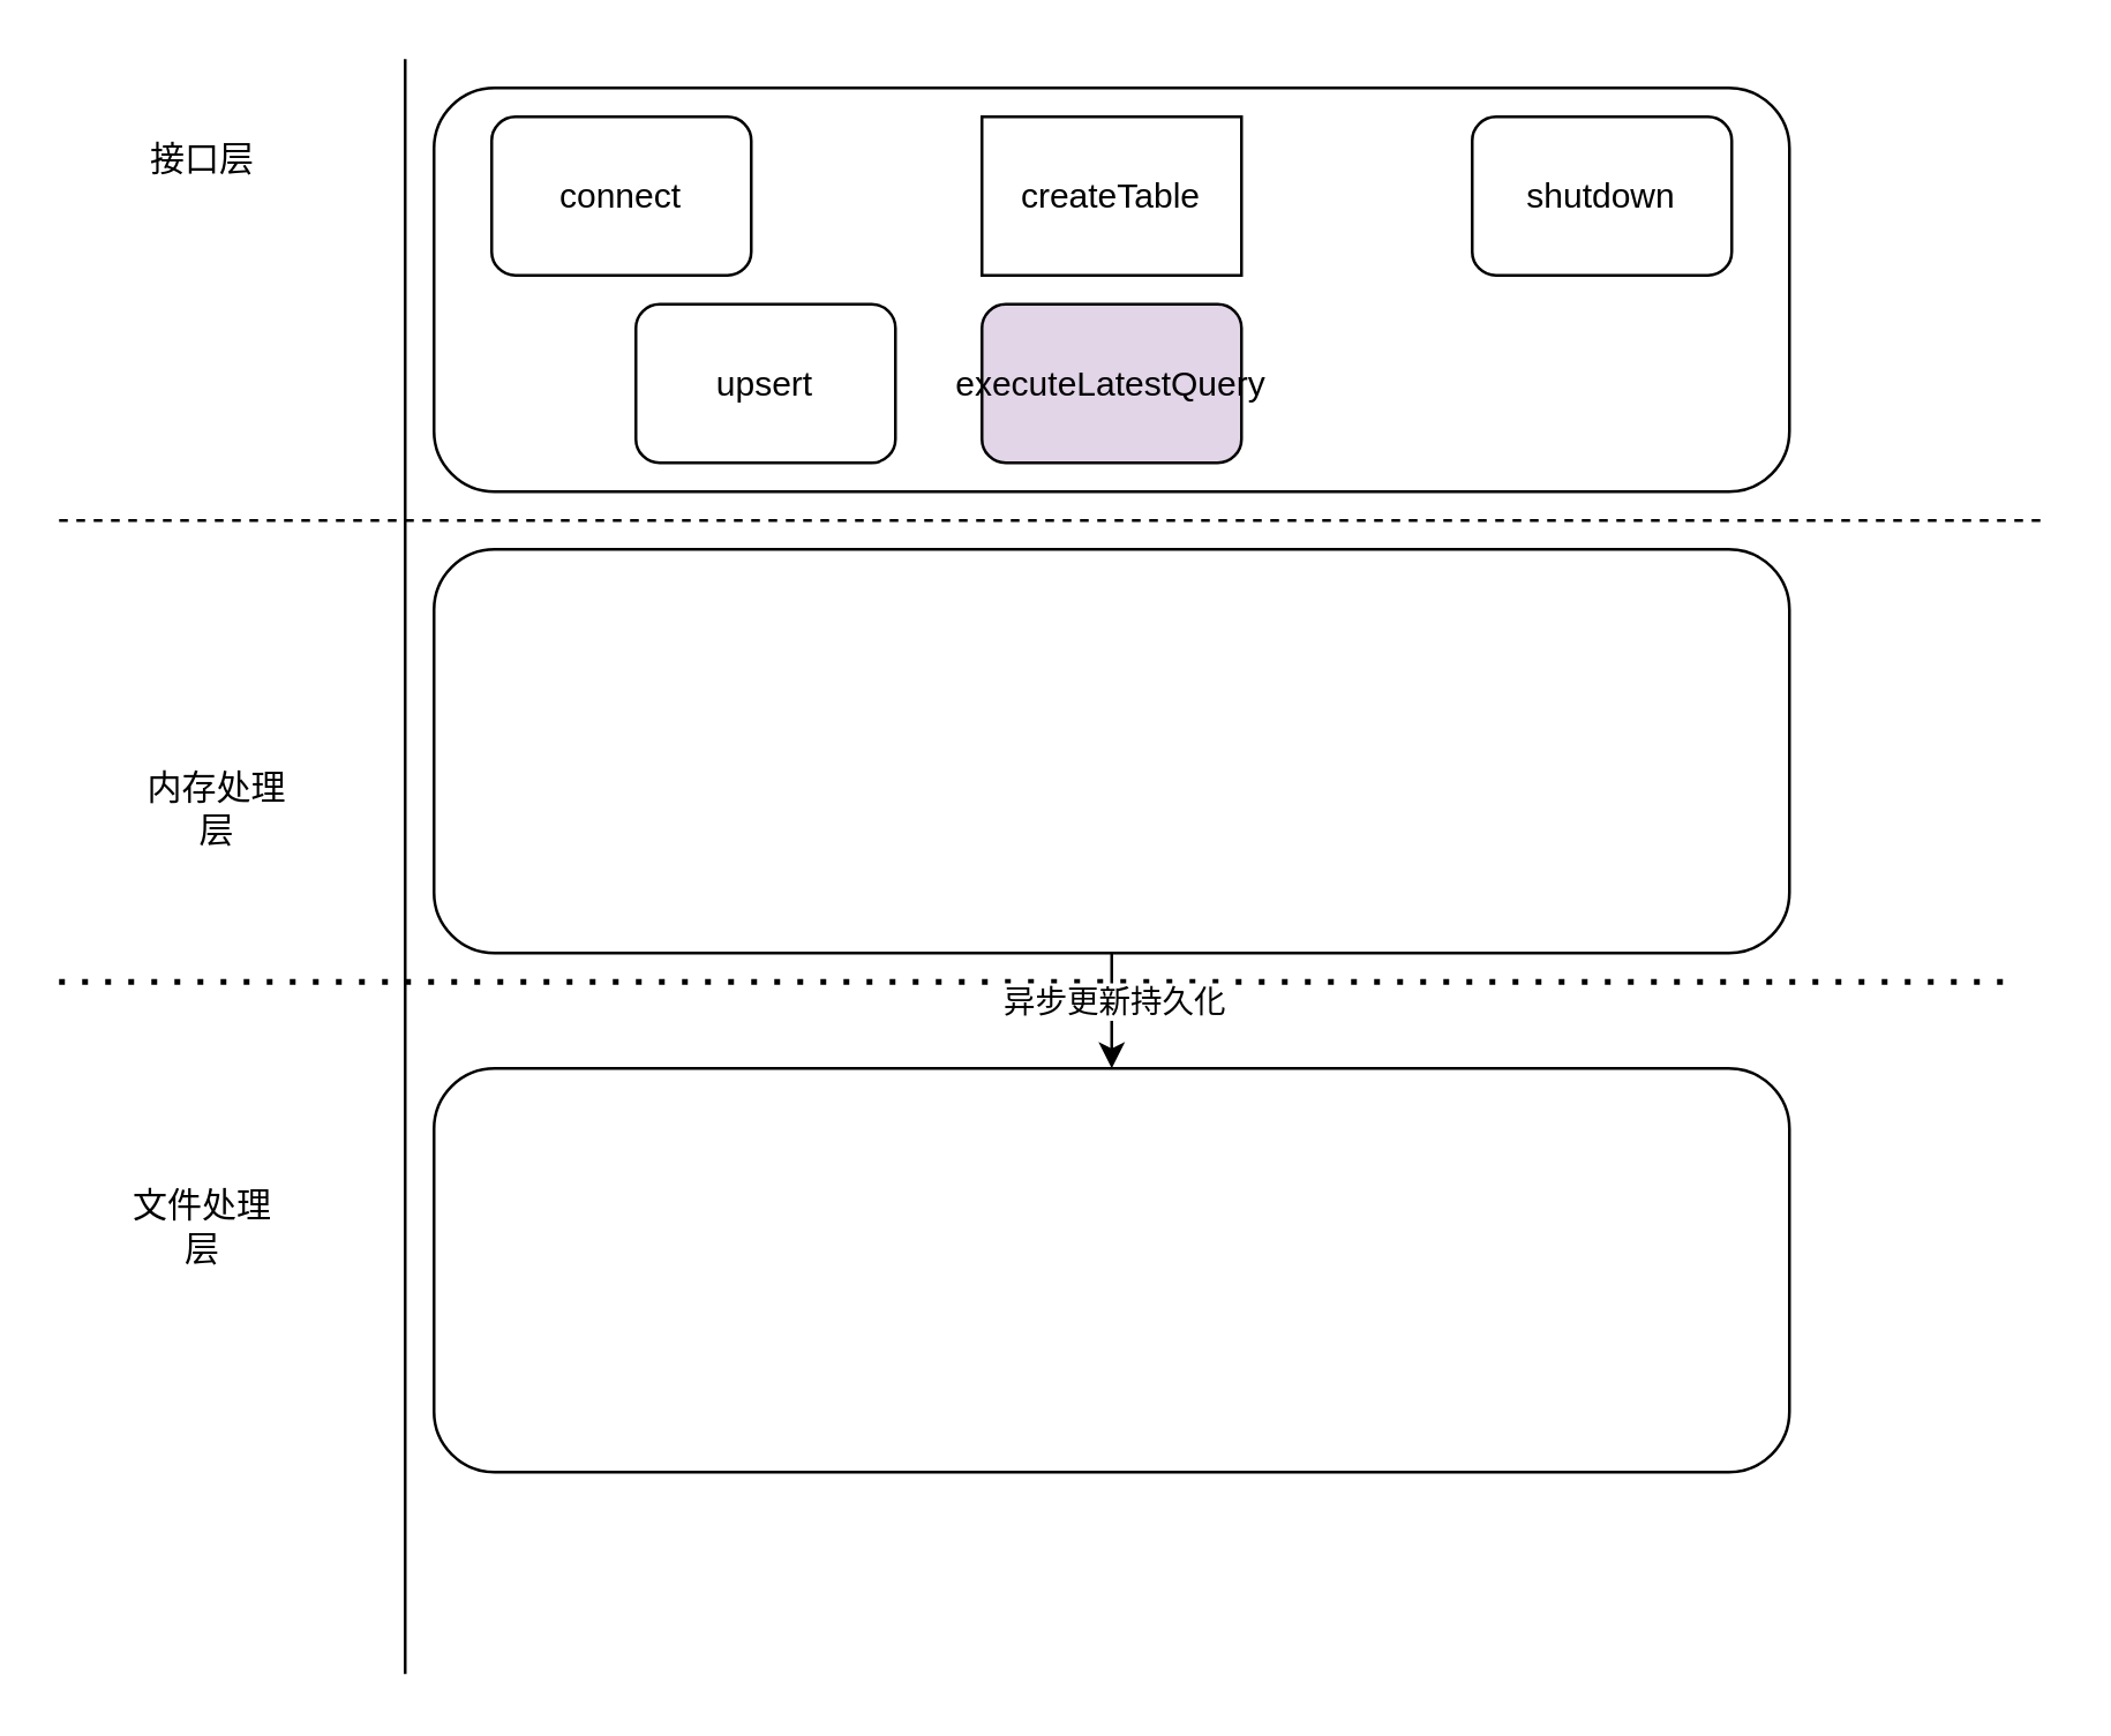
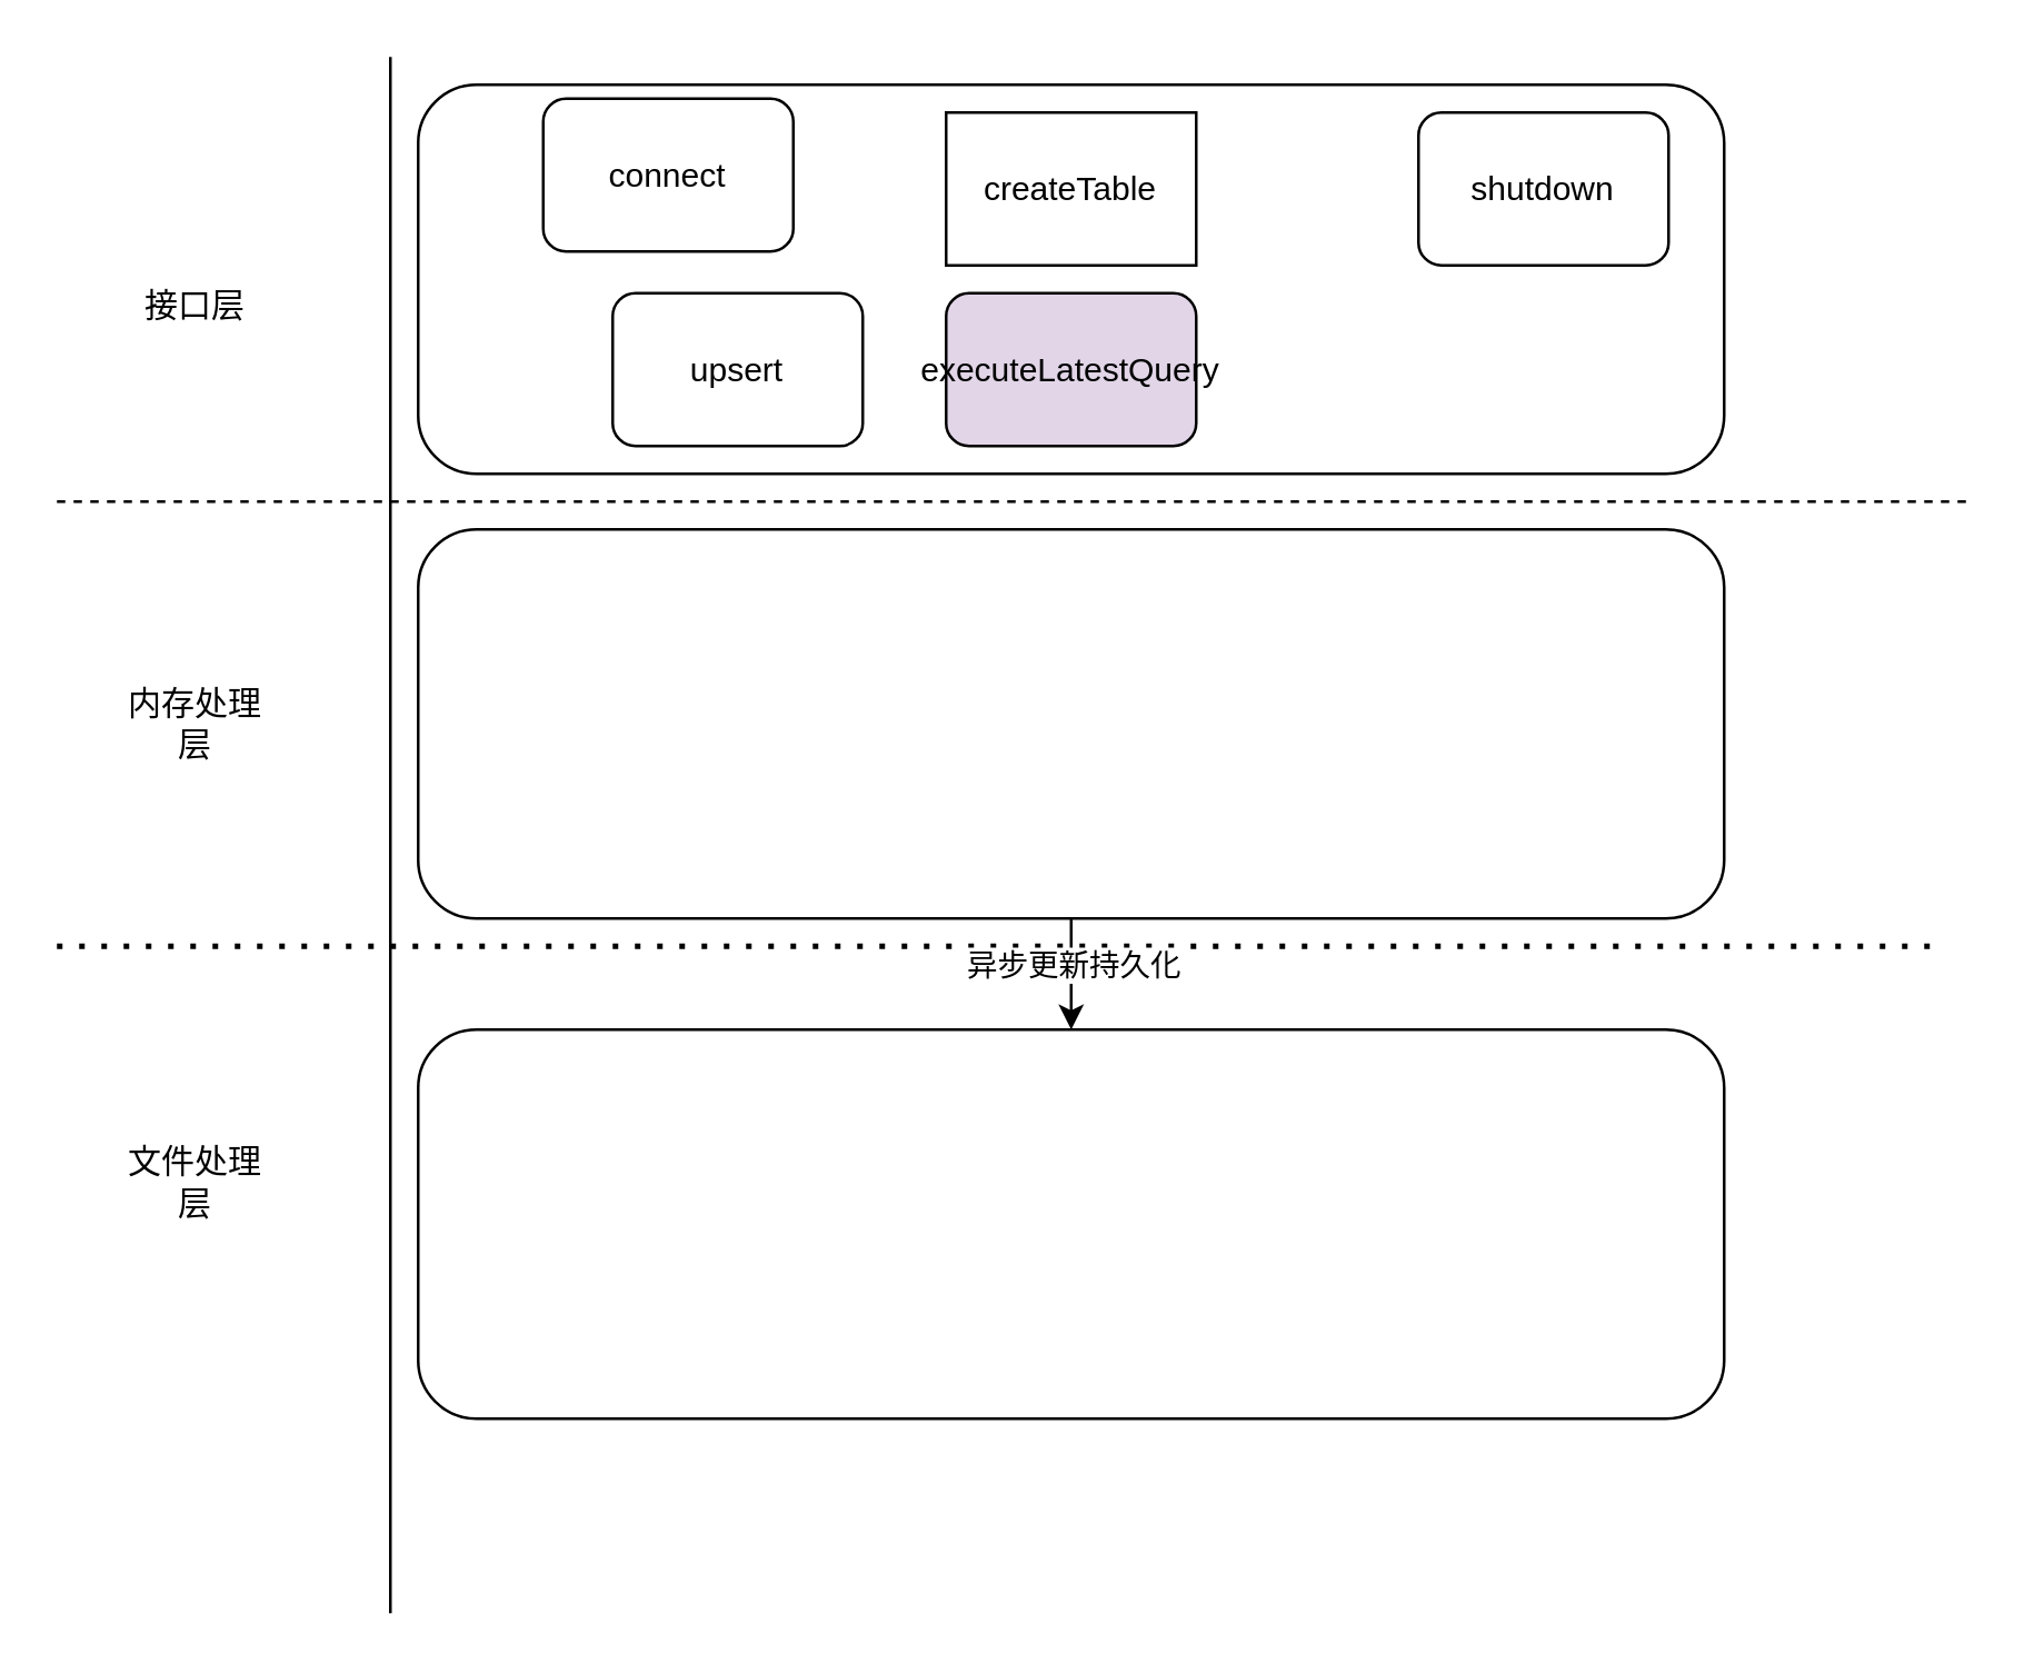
- <mxCell id="10" value="接口层" style="text;html=1;strokeColor=none;fillColor=none;align=center;verticalAlign=middle;whiteSpace=wrap;rounded=0;" vertex="1" parent="1"><mxGeometry x="40" y="40" width="60" height="30" as="geometry" /></mxCell>
+ <mxCell id="10" value="接口层" style="text;html=1;strokeColor=none;fillColor=none;align=center;verticalAlign=middle;whiteSpace=wrap;rounded=0;" vertex="1" parent="1"><mxGeometry x="40" y="95" width="60" height="30" as="geometry" /></mxCell>
- <mxCell id="5" value="connect" style="rounded=1;whiteSpace=wrap;html=1;" vertex="1" parent="1"><mxGeometry x="170" y="40" width="90" height="55" as="geometry" /></mxCell>
+ <mxCell id="5" value="connect" style="rounded=1;whiteSpace=wrap;html=1;" vertex="1" parent="1"><mxGeometry x="195" y="35" width="90" height="55" as="geometry" /></mxCell>
- <mxCell id="15" value="内存处理层" style="text;html=1;strokeColor=none;fillColor=none;align=center;verticalAlign=middle;whiteSpace=wrap;rounded=0;" vertex="1" parent="1"><mxGeometry x="45" y="265" width="60" height="30" as="geometry" /></mxCell>
+ <mxCell id="15" value="内存处理层" style="text;html=1;strokeColor=none;fillColor=none;align=center;verticalAlign=middle;whiteSpace=wrap;rounded=0;" vertex="1" parent="1"><mxGeometry x="40" y="245" width="60" height="30" as="geometry" /></mxCell>
